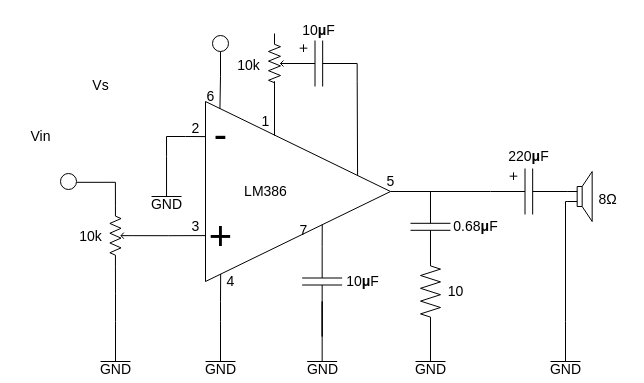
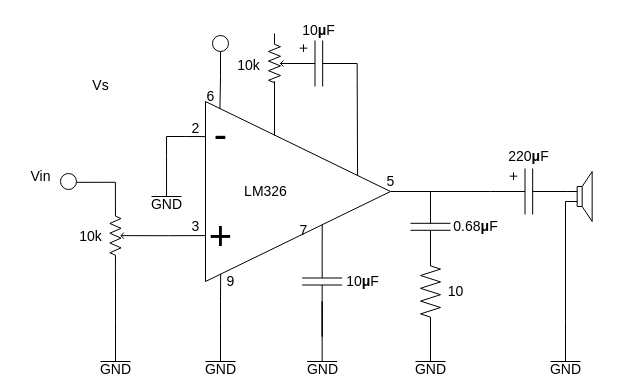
- <mxCell id="25" value="1" style="text;html=1;align=center;verticalAlign=middle;resizable=0;points=[];autosize=1;strokeColor=none;fontSize=14;" vertex="1" parent="1"><mxGeometry x="255" y="111" width="20" height="20" as="geometry" /></mxCell>
- <mxCell id="43" value="Vin" style="text;html=1;align=center;verticalAlign=middle;resizable=0;points=[];autosize=1;strokeColor=none;fontSize=14;" vertex="1" parent="1"><mxGeometry x="20" y="126" width="40" height="20" as="geometry" /></mxCell>
+ <mxCell id="43" value="Vin" style="text;html=1;align=center;verticalAlign=middle;resizable=0;points=[];autosize=1;strokeColor=none;fontSize=14;" vertex="1" parent="1"><mxGeometry x="20" y="166" width="40" height="20" as="geometry" /></mxCell>
- <mxCell id="48" value="LM386" style="text;html=1;align=center;verticalAlign=middle;resizable=0;points=[];autosize=1;strokeColor=none;fontSize=14;" vertex="1" parent="1"><mxGeometry x="235" y="181" width="60" height="20" as="geometry" /></mxCell>
+ <mxCell id="48" value="LM326" style="text;html=1;align=center;verticalAlign=middle;resizable=0;points=[];autosize=1;strokeColor=none;fontSize=14;" vertex="1" parent="1"><mxGeometry x="235" y="181" width="60" height="20" as="geometry" /></mxCell>
- <mxCell id="39" value="8&lt;span class=&quot;Eq0J8 LrzXr kno-fv&quot;&gt;Ω&lt;/span&gt;" style="text;html=1;align=center;verticalAlign=middle;resizable=0;points=[];autosize=1;strokeColor=none;fontSize=14;" vertex="1" parent="1"><mxGeometry x="591.67" y="189" width="30" height="20" as="geometry" /></mxCell>
- <mxCell id="26" value="4" style="text;html=1;align=center;verticalAlign=middle;resizable=0;points=[];autosize=1;strokeColor=none;fontSize=14;" vertex="1" parent="1"><mxGeometry x="220" y="271" width="20" height="20" as="geometry" /></mxCell>
+ <mxCell id="26" value="9" style="text;html=1;align=center;verticalAlign=middle;resizable=0;points=[];autosize=1;strokeColor=none;fontSize=14;" vertex="1" parent="1"><mxGeometry x="220" y="271" width="20" height="20" as="geometry" /></mxCell>
